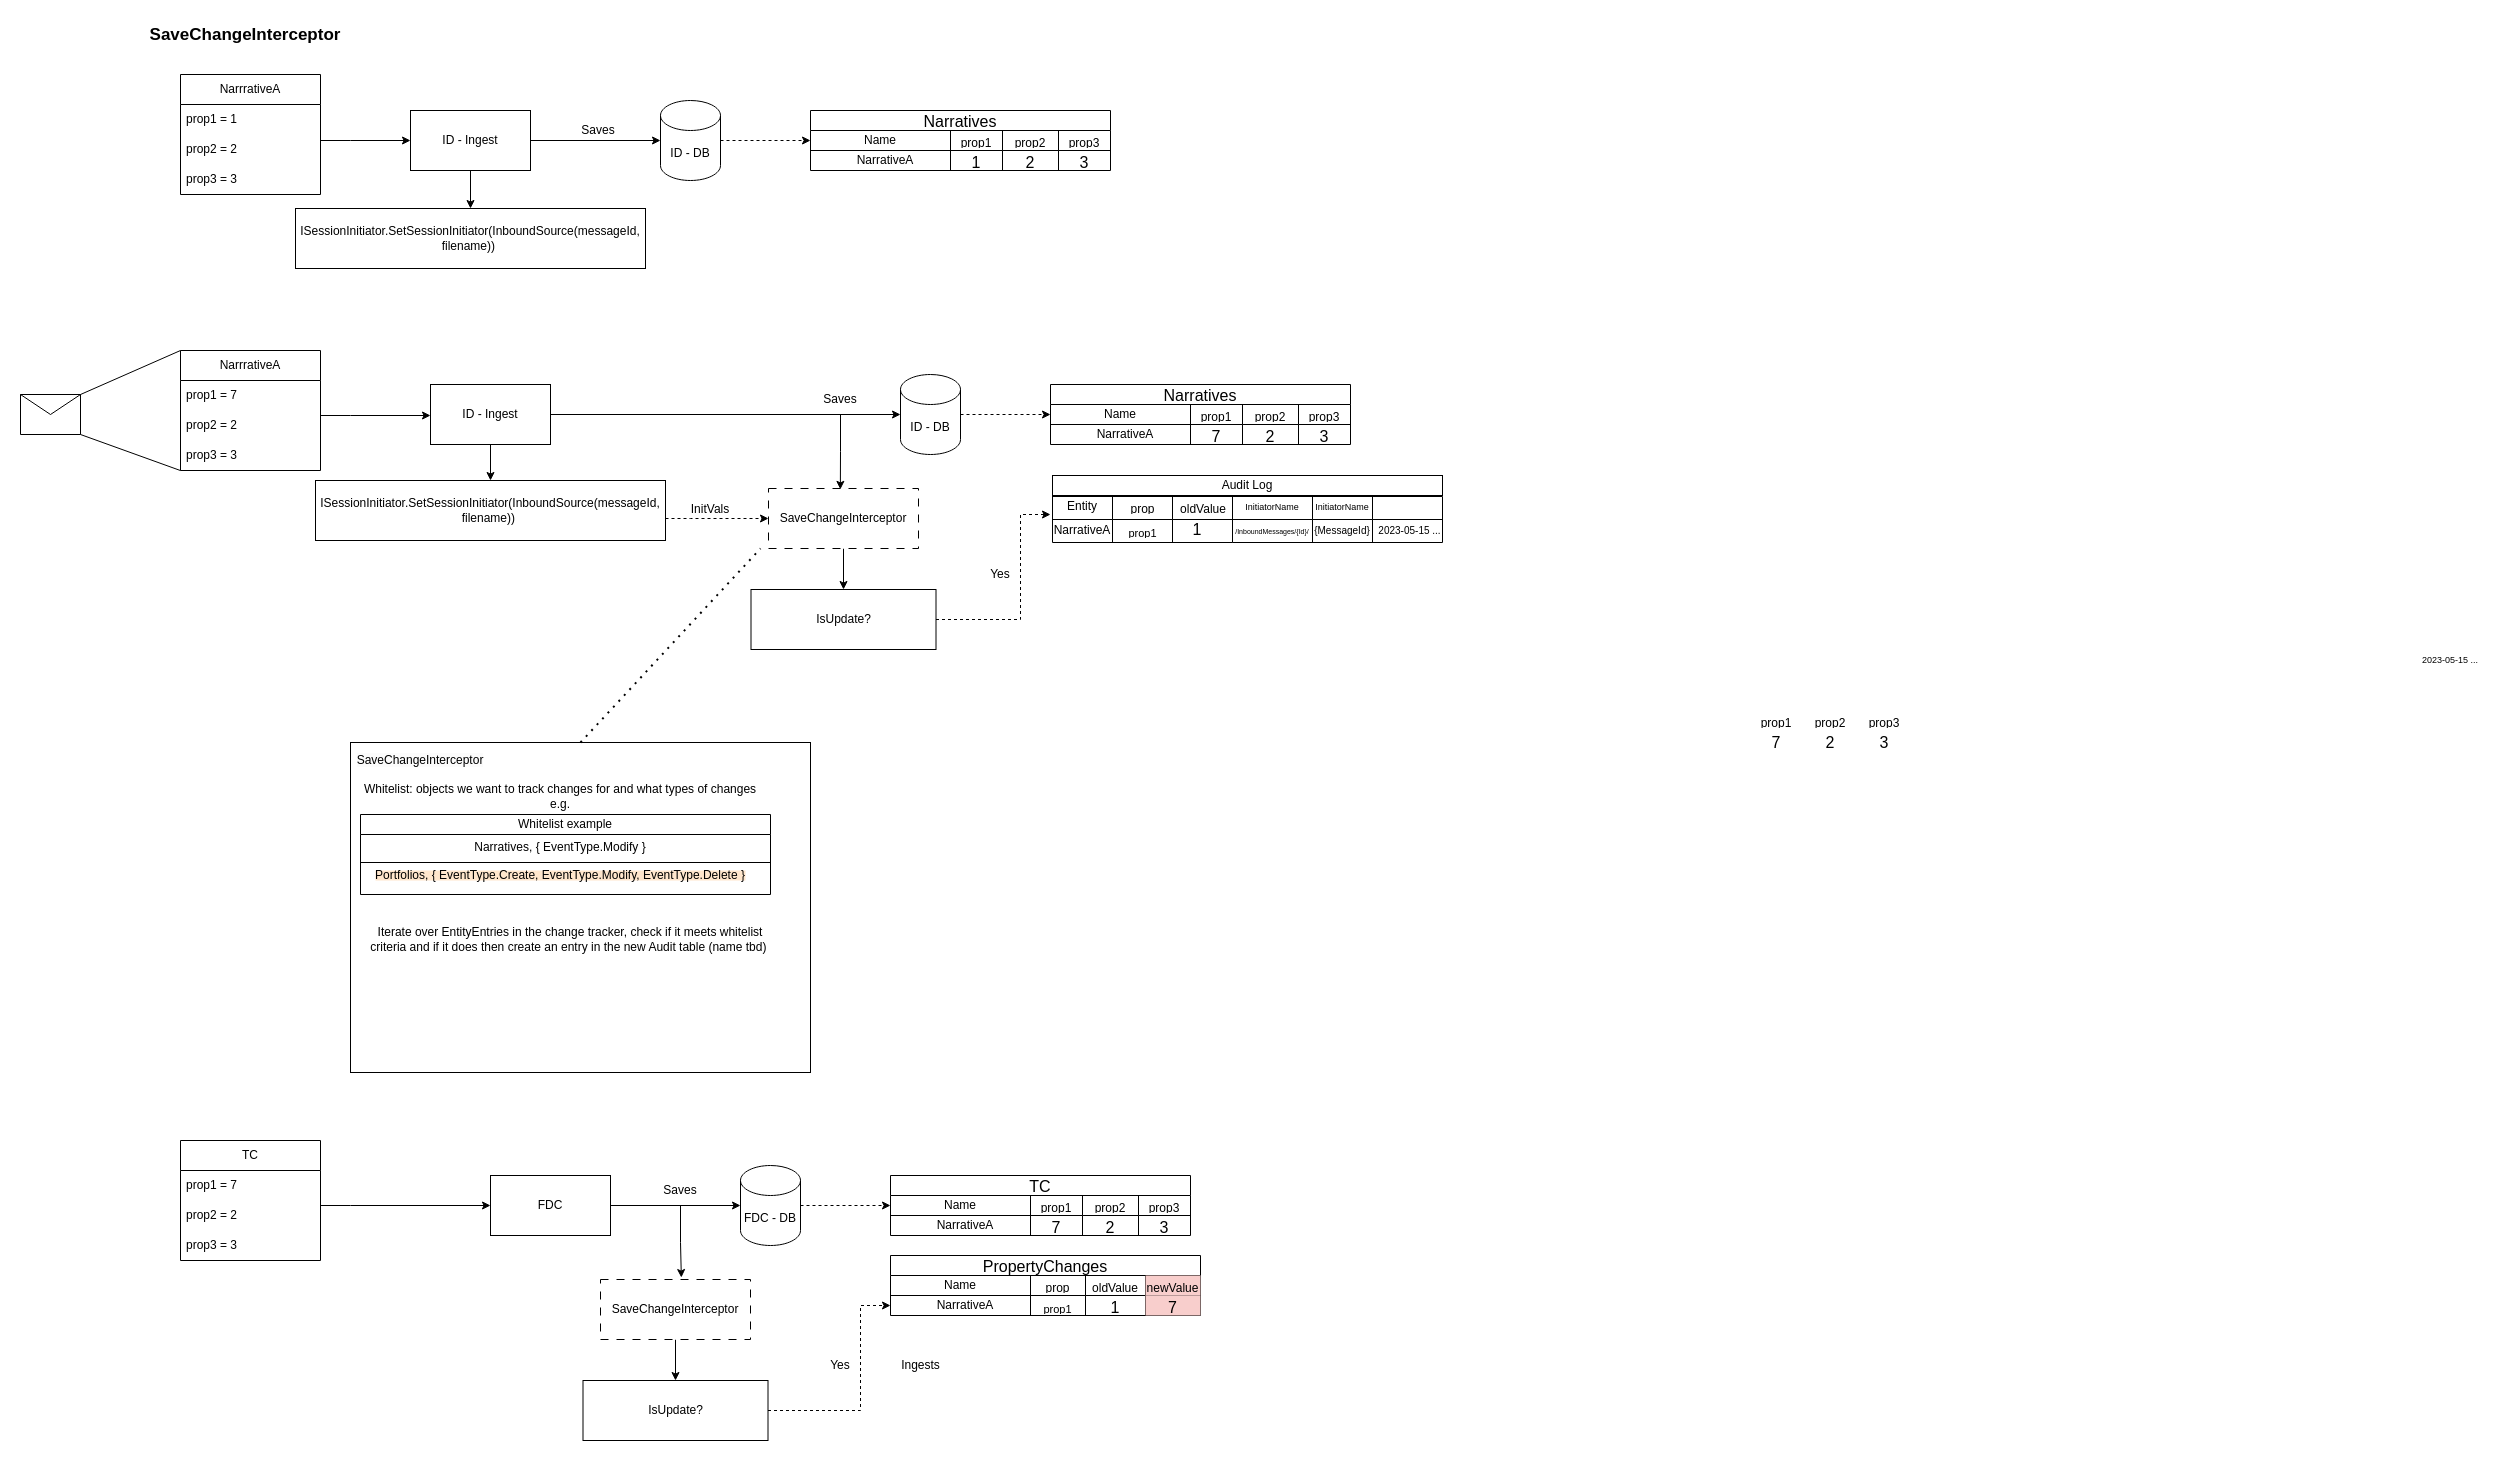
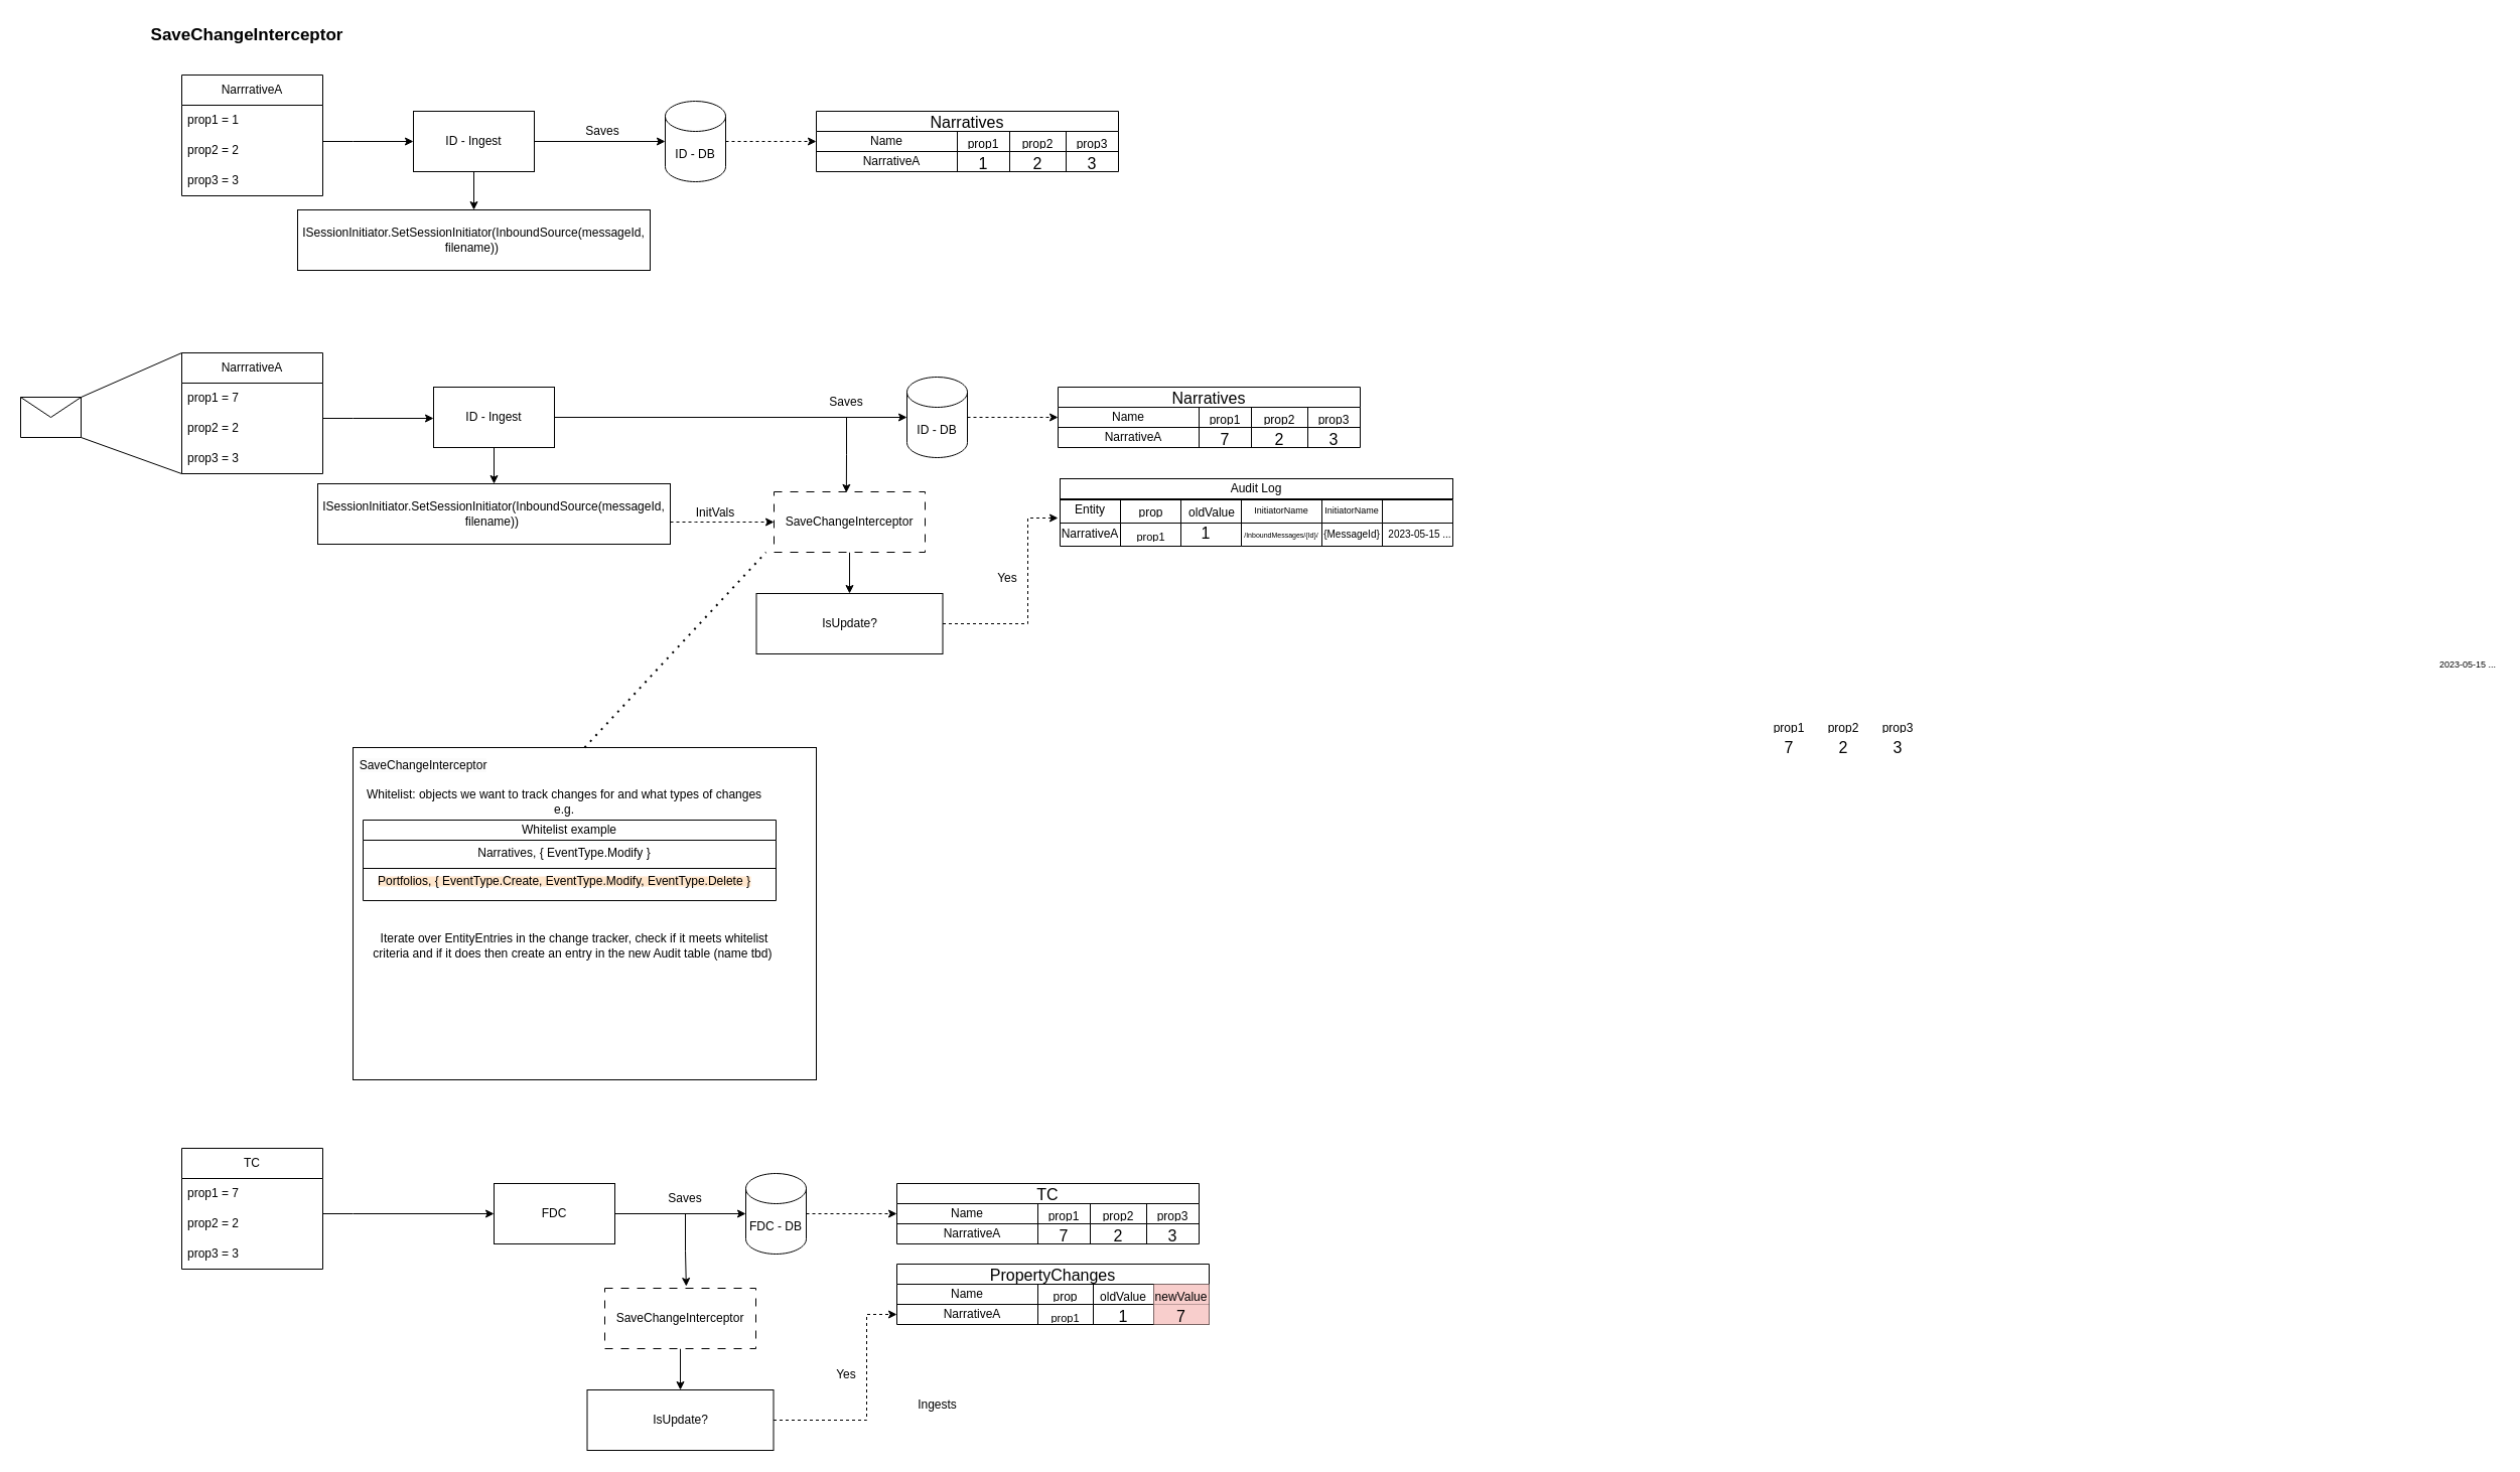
- <mxCell id="39" value="Ingests" style="text;html=1;align=center;verticalAlign=middle;resizable=0;points=[];autosize=1;strokeColor=none;fillColor=none;" parent="1" vertex="1"><mxGeometry x="890" y="1350" width="60" height="30" as="geometry" /></mxCell>
+ <mxCell id="39" value="Ingests" style="text;html=1;align=center;verticalAlign=middle;resizable=0;points=[];autosize=1;strokeColor=none;fillColor=none;" parent="1" vertex="1"><mxGeometry x="900" y="1380" width="60" height="30" as="geometry" /></mxCell>
